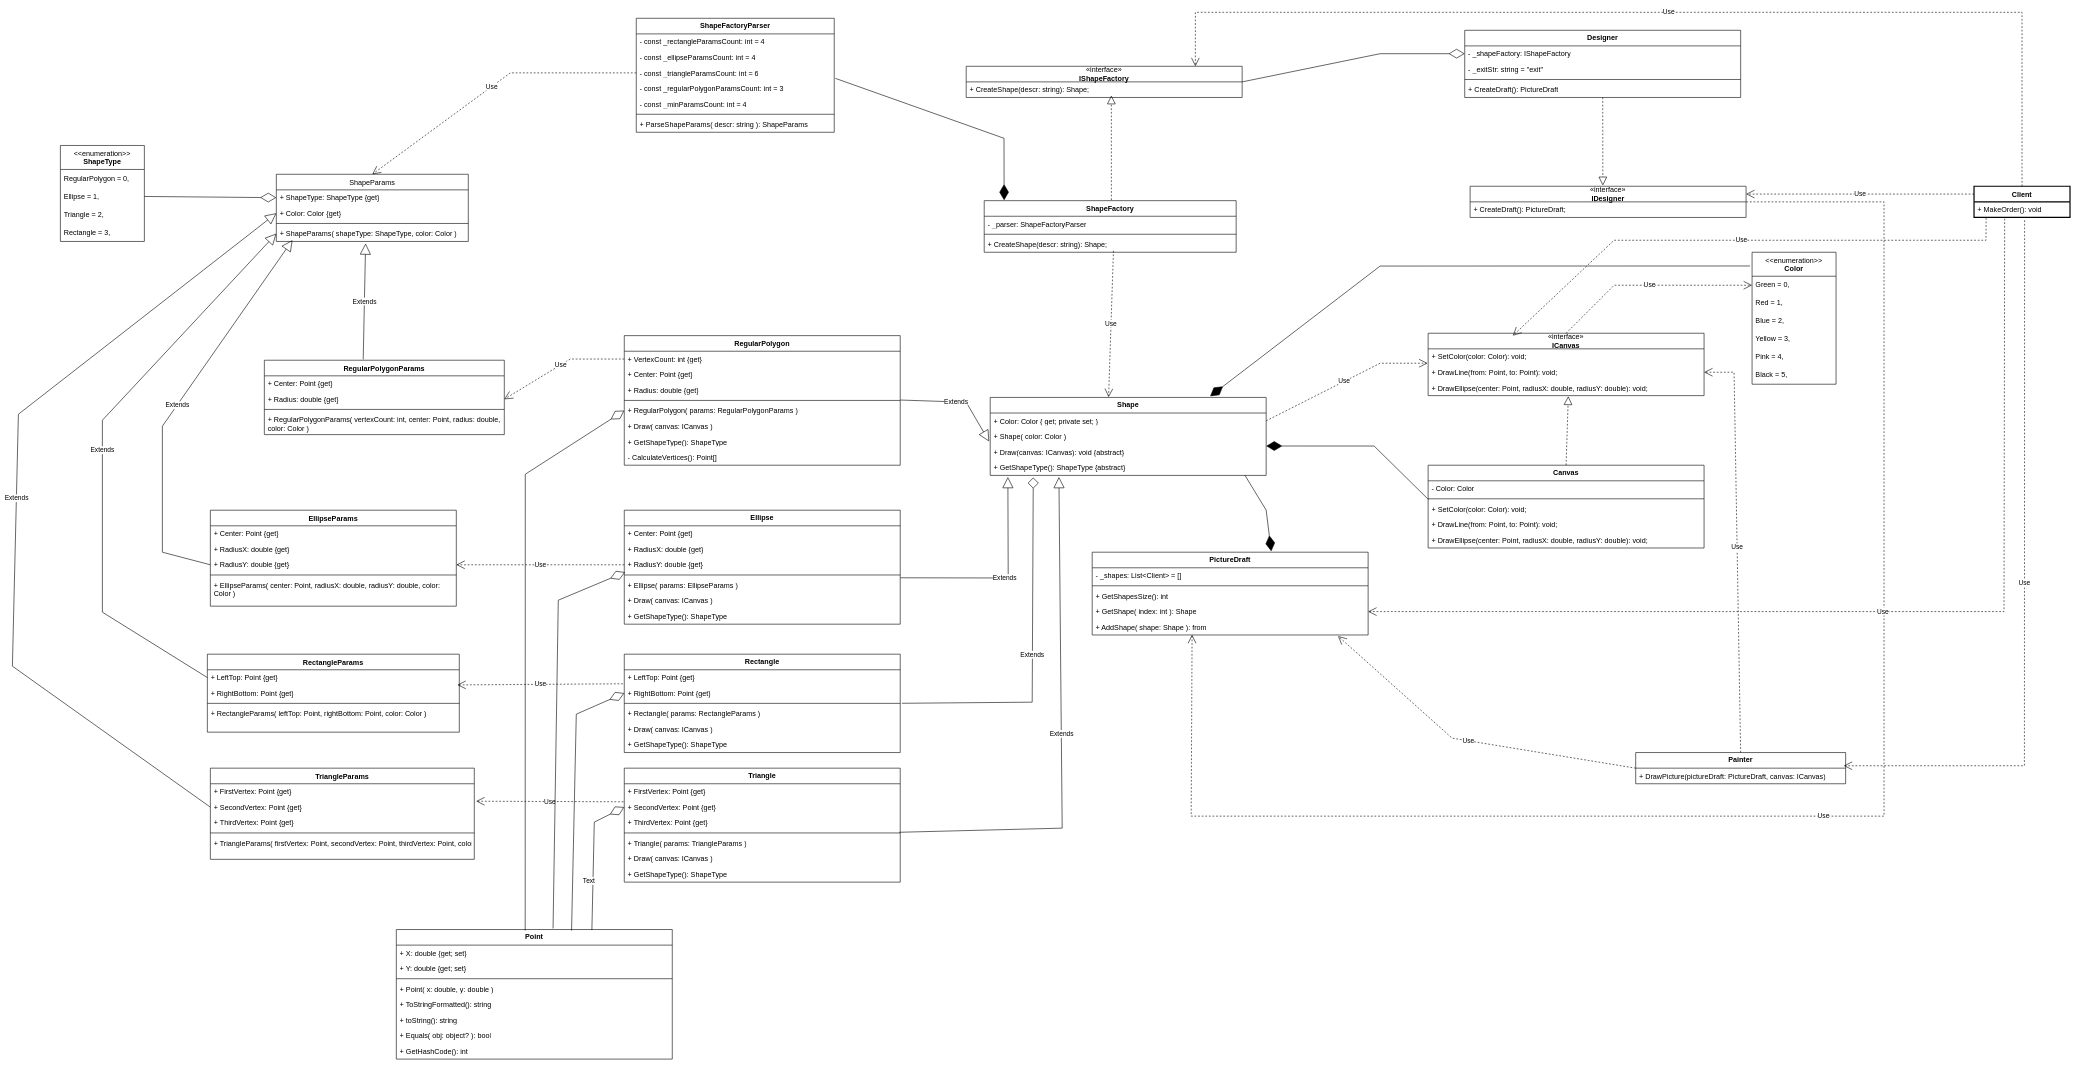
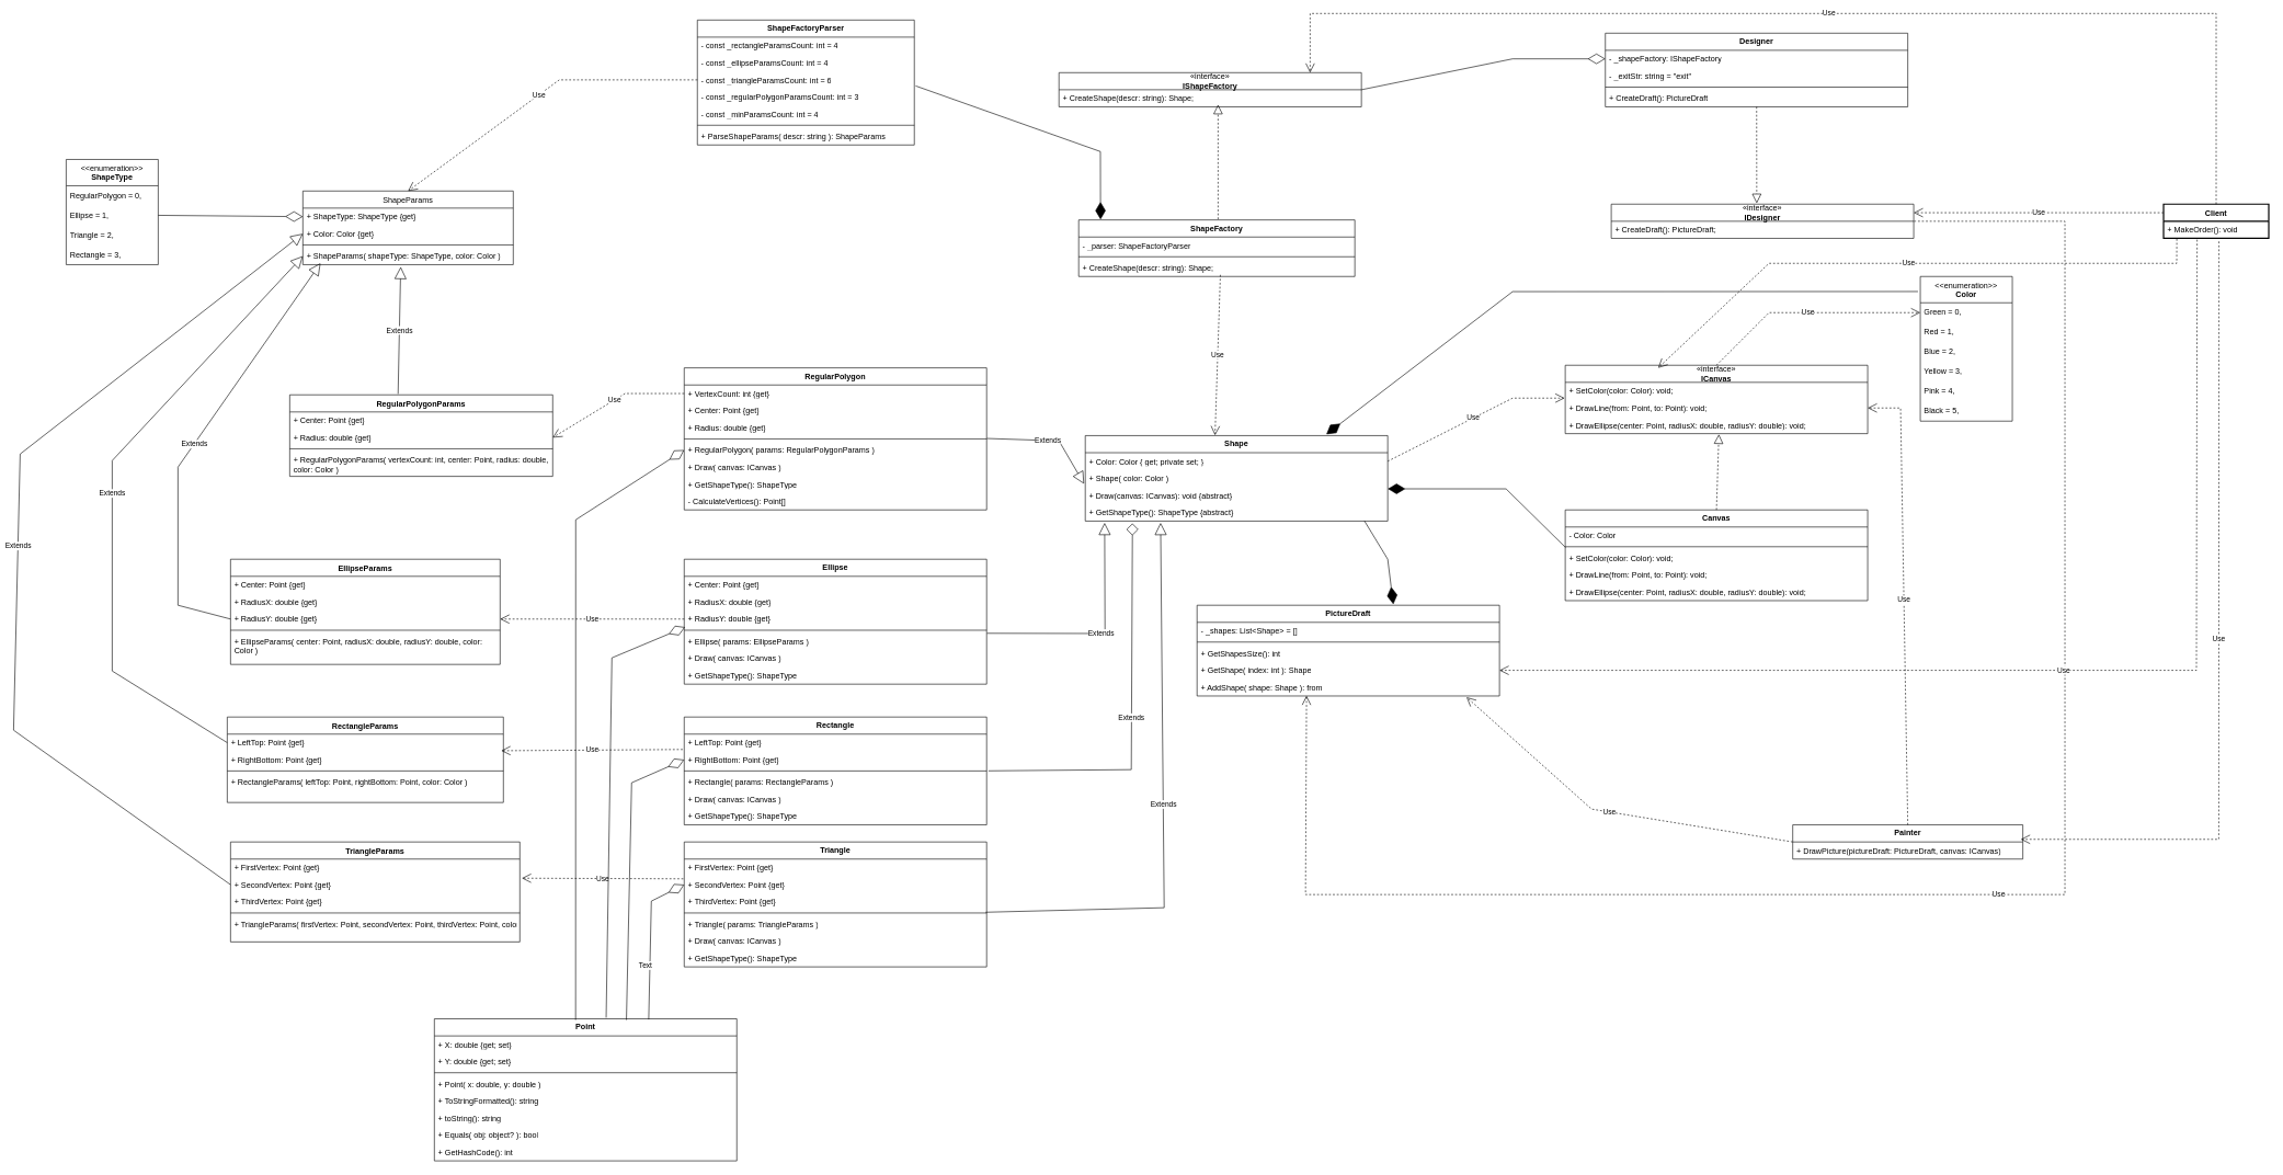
- <mxCell id="154" value="- _shapes: List&amp;lt;Client&amp;gt; = []" style="text;strokeColor=none;fillColor=none;align=left;verticalAlign=top;spacingLeft=4;spacingRight=4;overflow=hidden;rotatable=0;points=[[0,0.5],[1,0.5]];portConstraint=eastwest;whiteSpace=wrap;html=1;" parent="153" vertex="1"><mxGeometry y="26" width="460" height="26" as="geometry" /></mxCell>
+ <mxCell id="154" value="- _shapes: List&amp;lt;Shape&amp;gt; = []" style="text;strokeColor=none;fillColor=none;align=left;verticalAlign=top;spacingLeft=4;spacingRight=4;overflow=hidden;rotatable=0;points=[[0,0.5],[1,0.5]];portConstraint=eastwest;whiteSpace=wrap;html=1;" parent="153" vertex="1"><mxGeometry y="26" width="460" height="26" as="geometry" /></mxCell>
